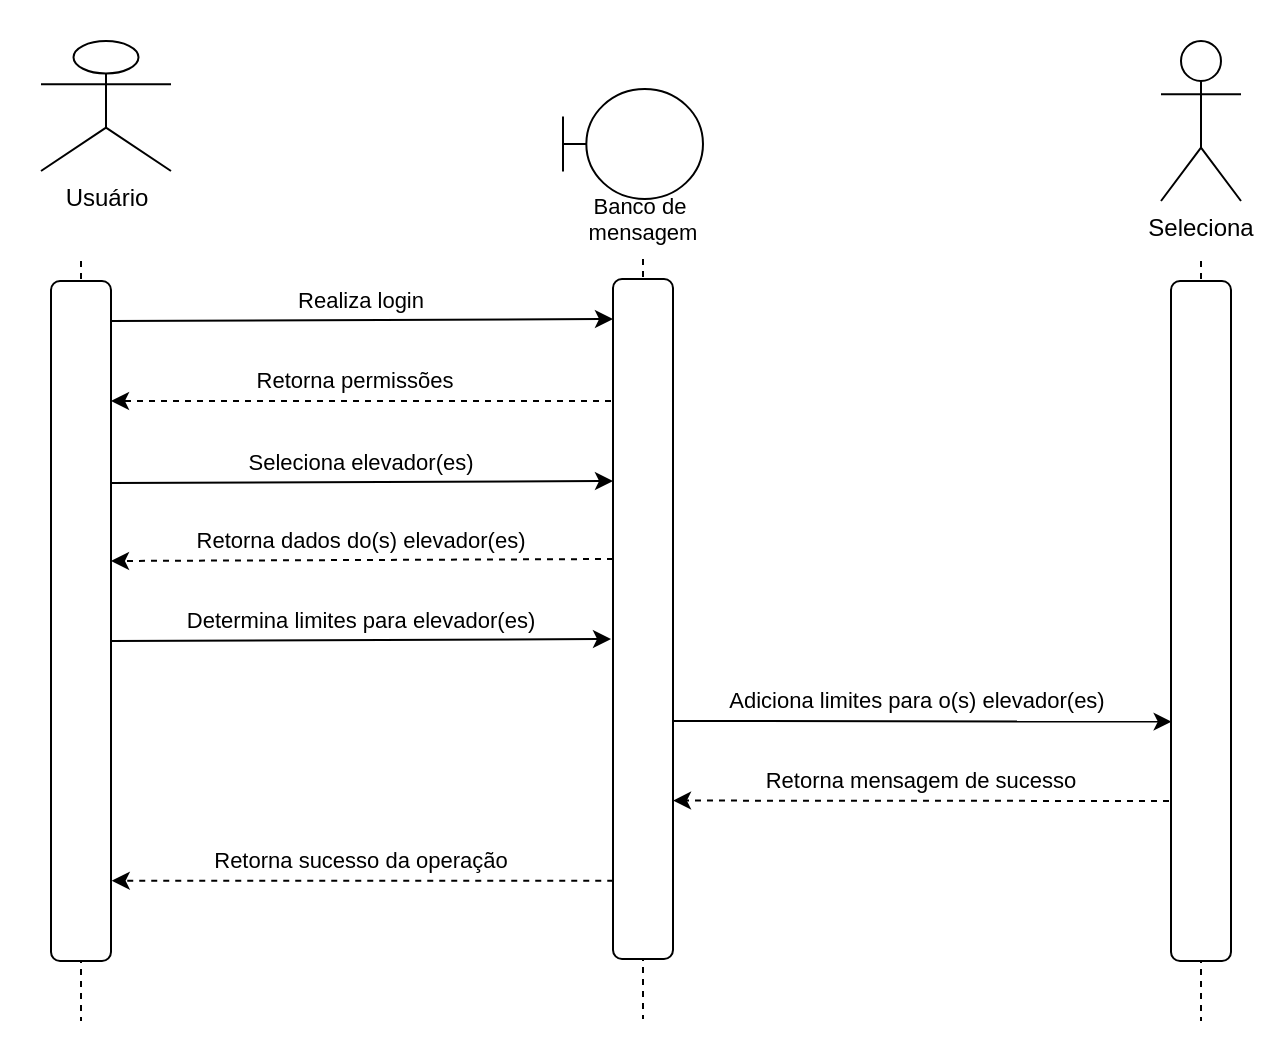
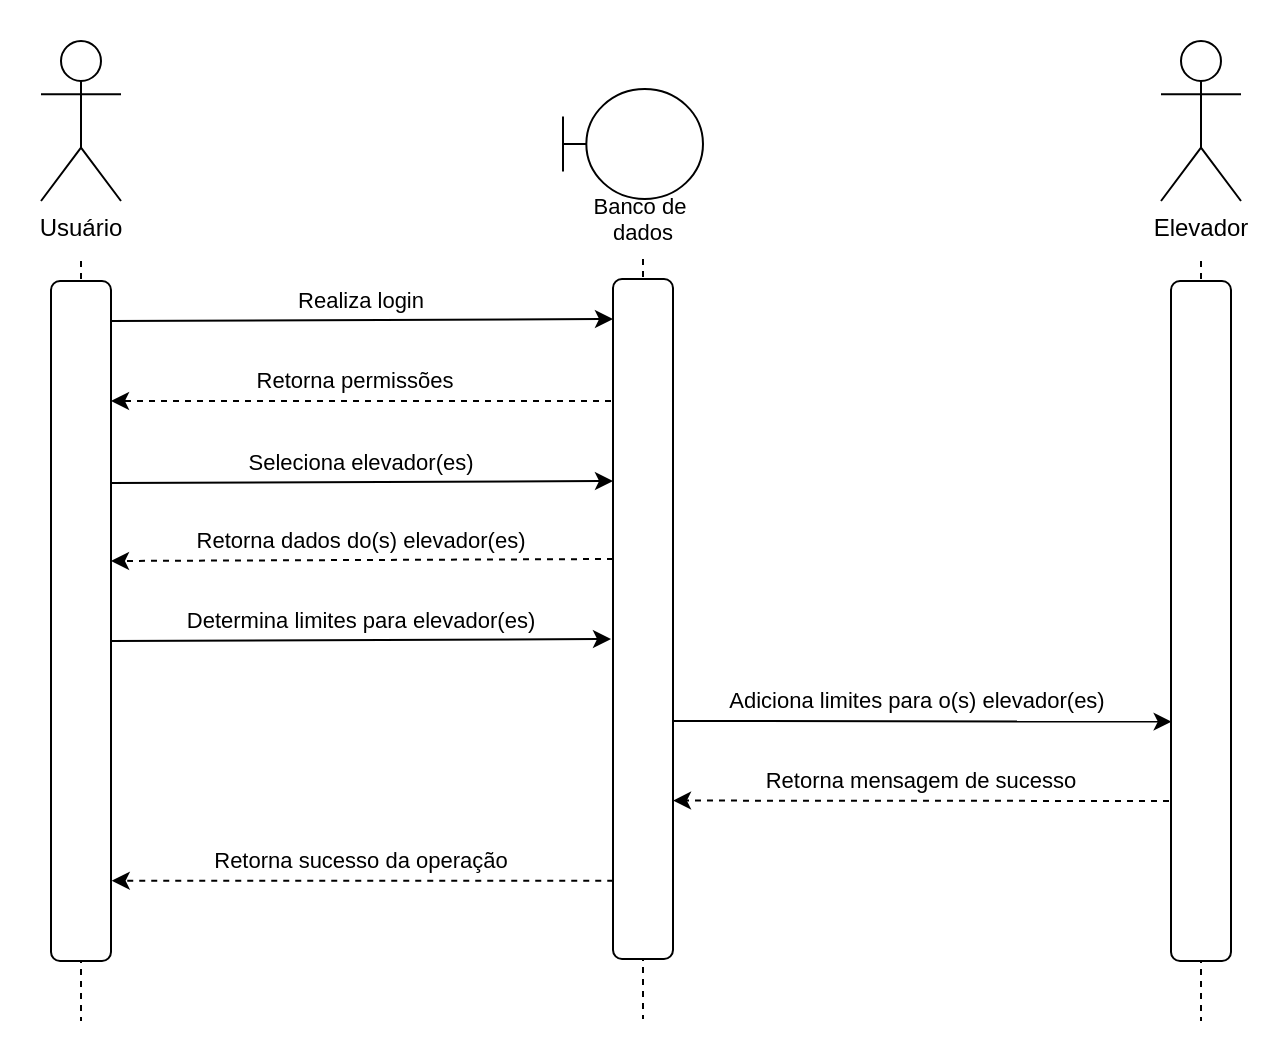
- <mxCell id="3" value="Usuário" style="shape=umlActor;verticalLabelPosition=bottom;verticalAlign=top;html=1;outlineConnect=0;" vertex="1" parent="1"><mxGeometry x="20" y="20" width="65" height="65" as="geometry" /></mxCell>
+ <mxCell id="3" value="Usuário" style="shape=umlActor;verticalLabelPosition=bottom;verticalAlign=top;html=1;outlineConnect=0;" vertex="1" parent="1"><mxGeometry x="20" y="20" width="40" height="80" as="geometry" /></mxCell>
- <mxCell id="11" value="&lt;font style=&quot;font-size: 11px;&quot;&gt;Banco de&amp;nbsp;&lt;/font&gt;&lt;div style=&quot;font-size: 11px;&quot;&gt;&lt;font style=&quot;font-size: 11px;&quot;&gt;mensagem&lt;/font&gt;&lt;/div&gt;" style="text;html=1;align=center;verticalAlign=middle;resizable=0;points=[];autosize=1;strokeColor=none;fillColor=none;" vertex="1" parent="1"><mxGeometry x="286" y="89" width="70" height="40" as="geometry" /></mxCell>
+ <mxCell id="11" value="&lt;font style=&quot;font-size: 11px;&quot;&gt;Banco de&amp;nbsp;&lt;/font&gt;&lt;div style=&quot;font-size: 11px;&quot;&gt;&lt;font style=&quot;font-size: 11px;&quot;&gt;dados&lt;/font&gt;&lt;/div&gt;" style="text;html=1;align=center;verticalAlign=middle;resizable=0;points=[];autosize=1;strokeColor=none;fillColor=none;" vertex="1" parent="1"><mxGeometry x="286" y="89" width="70" height="40" as="geometry" /></mxCell>
- <mxCell id="6" value="Seleciona" style="shape=umlActor;verticalLabelPosition=bottom;verticalAlign=top;html=1;outlineConnect=0;" vertex="1" parent="1"><mxGeometry x="580" y="20" width="40" height="80" as="geometry" /></mxCell>
+ <mxCell id="6" value="Elevador" style="shape=umlActor;verticalLabelPosition=bottom;verticalAlign=top;html=1;outlineConnect=0;" vertex="1" parent="1"><mxGeometry x="580" y="20" width="40" height="80" as="geometry" /></mxCell>
